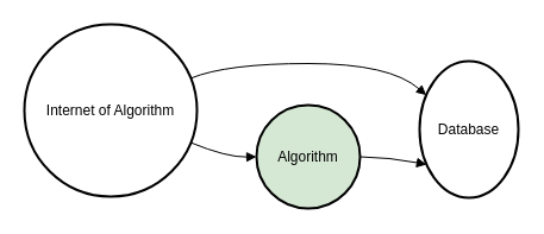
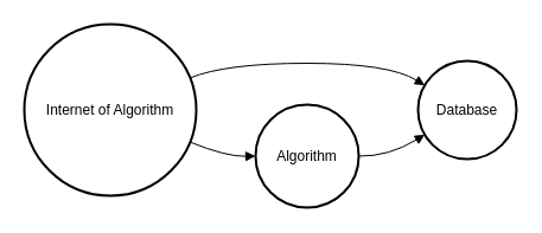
- <mxCell id="4" value="Database" style="ellipse;aspect=fixed;strokeWidth=2;whiteSpace=wrap;" vertex="1" parent="1"><mxGeometry x="352" y="51" width="83" height="115" as="geometry" /></mxCell>
+ <mxCell id="4" value="Database" style="ellipse;aspect=fixed;strokeWidth=2;whiteSpace=wrap;" vertex="1" parent="1"><mxGeometry x="352" y="51" width="83" height="83" as="geometry" /></mxCell>
- <mxCell id="3" value="Algorithm" style="ellipse;aspect=fixed;strokeWidth=2;whiteSpace=wrap;fillColor=#d5e8d4;" vertex="1" parent="1"><mxGeometry x="215" y="88" width="87" height="87" as="geometry" /></mxCell>
+ <mxCell id="3" value="Algorithm" style="ellipse;aspect=fixed;strokeWidth=2;whiteSpace=wrap;" vertex="1" parent="1"><mxGeometry x="215" y="88" width="87" height="87" as="geometry" /></mxCell>
